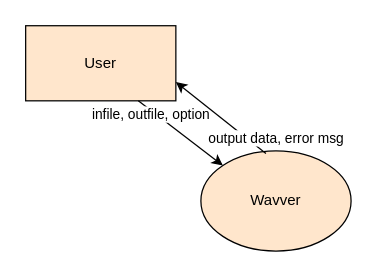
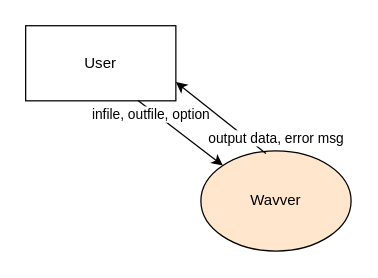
- <mxCell id="2" value="User" style="rounded=0;whiteSpace=wrap;html=1;fillColor=#ffe6cc;" vertex="1" parent="1"><mxGeometry x="20" y="20" width="120" height="60" as="geometry" /></mxCell>
+ <mxCell id="2" value="User" style="rounded=0;whiteSpace=wrap;html=1;" vertex="1" parent="1"><mxGeometry x="20" y="20" width="120" height="60" as="geometry" /></mxCell>
